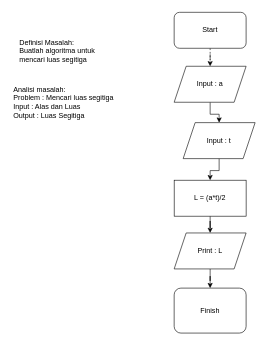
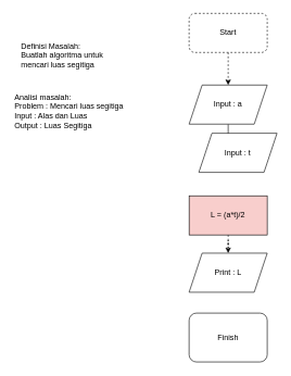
- <mxCell id="3" value="Start" style="rounded=1;whiteSpace=wrap;html=1;" vertex="1" parent="1"><mxGeometry x="290" y="20" width="120" height="60" as="geometry" /></mxCell>
+ <mxCell id="3" value="Start" style="rounded=1;whiteSpace=wrap;html=1;dashed=1;" vertex="1" parent="1"><mxGeometry x="290" y="20" width="120" height="60" as="geometry" /></mxCell>
- <mxCell id="8" value="Input : a" style="shape=parallelogram;perimeter=parallelogramPerimeter;whiteSpace=wrap;html=1;fixedSize=1;" vertex="1" parent="1"><mxGeometry x="290" y="110" width="120" height="60" as="geometry" /></mxCell>
+ <mxCell id="8" value="Input : a" style="shape=parallelogram;perimeter=parallelogramPerimeter;whiteSpace=wrap;html=1;fixedSize=1;" vertex="1" parent="1"><mxGeometry x="290" y="130" width="120" height="60" as="geometry" /></mxCell>
- <mxCell id="9" style="edgeStyle=orthogonalEdgeStyle;rounded=0;orthogonalLoop=1;jettySize=auto;html=1;exitX=0.5;exitY=1;exitDx=0;exitDy=0;" edge="1" parent="1" source="10" target="12"><mxGeometry relative="1" as="geometry" /></mxCell>
- <mxCell id="12" value="L = (a*t)/2" style="rounded=0;whiteSpace=wrap;html=1;" vertex="1" parent="1"><mxGeometry x="290" y="300" width="120" height="60" as="geometry" /></mxCell>
+ <mxCell id="12" value="L = (a*t)/2" style="rounded=0;whiteSpace=wrap;html=1;fillColor=#f8cecc;" vertex="1" parent="1"><mxGeometry x="290" y="300" width="120" height="60" as="geometry" /></mxCell>
- <mxCell id="11" value="" style="edgeStyle=orthogonalEdgeStyle;rounded=0;orthogonalLoop=1;jettySize=auto;html=1;" edge="1" parent="1" source="12" target="14"><mxGeometry relative="1" as="geometry" /></mxCell>
+ <mxCell id="11" value="" style="edgeStyle=orthogonalEdgeStyle;rounded=0;orthogonalLoop=1;jettySize=auto;html=1;dashed=1;" edge="1" parent="1" source="12" target="14"><mxGeometry relative="1" as="geometry" /></mxCell>
- <mxCell id="13" value="" style="edgeStyle=orthogonalEdgeStyle;rounded=0;orthogonalLoop=1;jettySize=auto;html=1;" edge="1" parent="1" source="14" target="4"><mxGeometry relative="1" as="geometry" /></mxCell>
